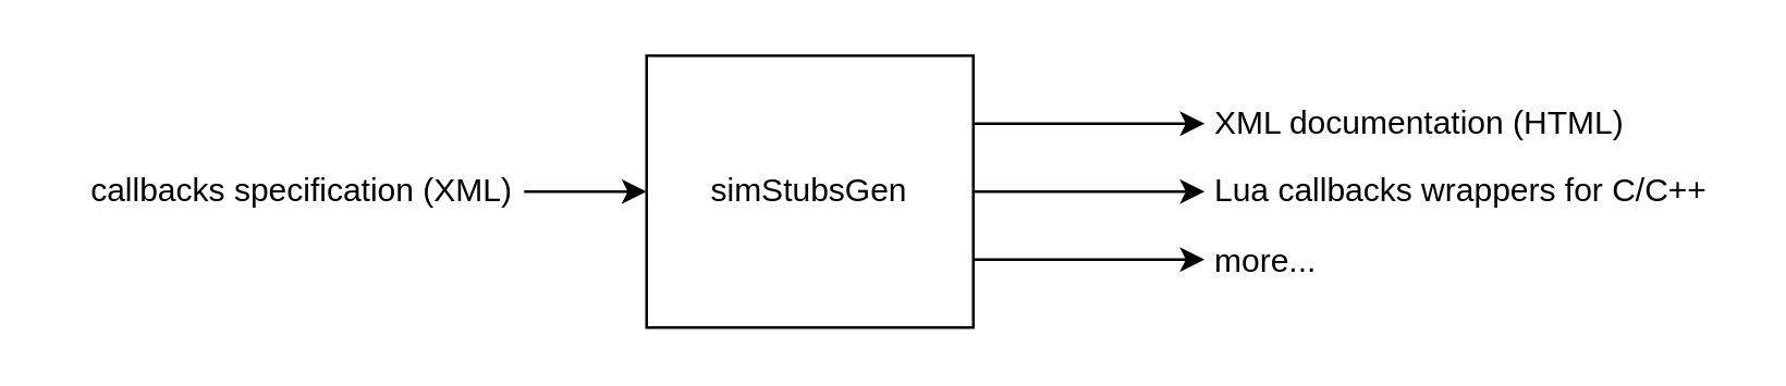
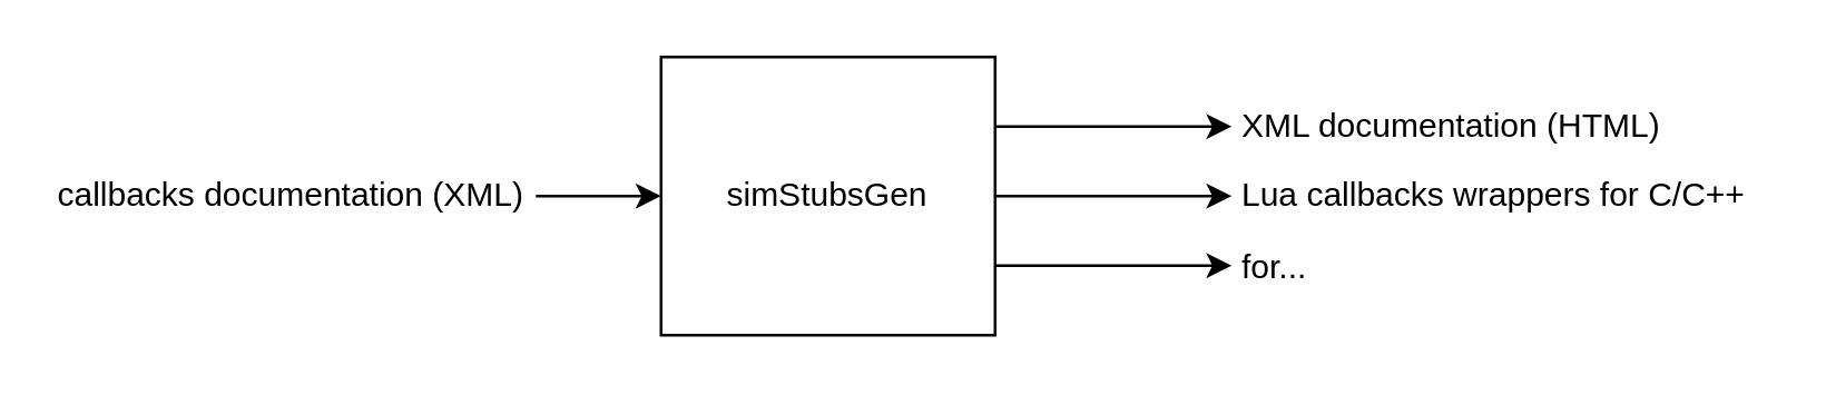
- <mxCell id="7" value="callbacks specification (XML)" style="text;html=1;strokeColor=none;fillColor=none;align=right;verticalAlign=middle;whiteSpace=wrap;rounded=0;" vertex="1" parent="1"><mxGeometry x="20" y="60" width="170" height="20" as="geometry" /></mxCell>
+ <mxCell id="7" value="callbacks documentation (XML)" style="text;html=1;strokeColor=none;fillColor=none;align=right;verticalAlign=middle;whiteSpace=wrap;rounded=0;" vertex="1" parent="1"><mxGeometry x="20" y="60" width="170" height="20" as="geometry" /></mxCell>
- <mxCell id="10" value="more..." style="text;html=1;strokeColor=none;fillColor=none;align=left;verticalAlign=middle;whiteSpace=wrap;rounded=0;" vertex="1" parent="1"><mxGeometry x="444" y="86" width="190" height="20" as="geometry" /></mxCell>
+ <mxCell id="10" value="for..." style="text;html=1;strokeColor=none;fillColor=none;align=left;verticalAlign=middle;whiteSpace=wrap;rounded=0;" vertex="1" parent="1"><mxGeometry x="444" y="86" width="190" height="20" as="geometry" /></mxCell>
